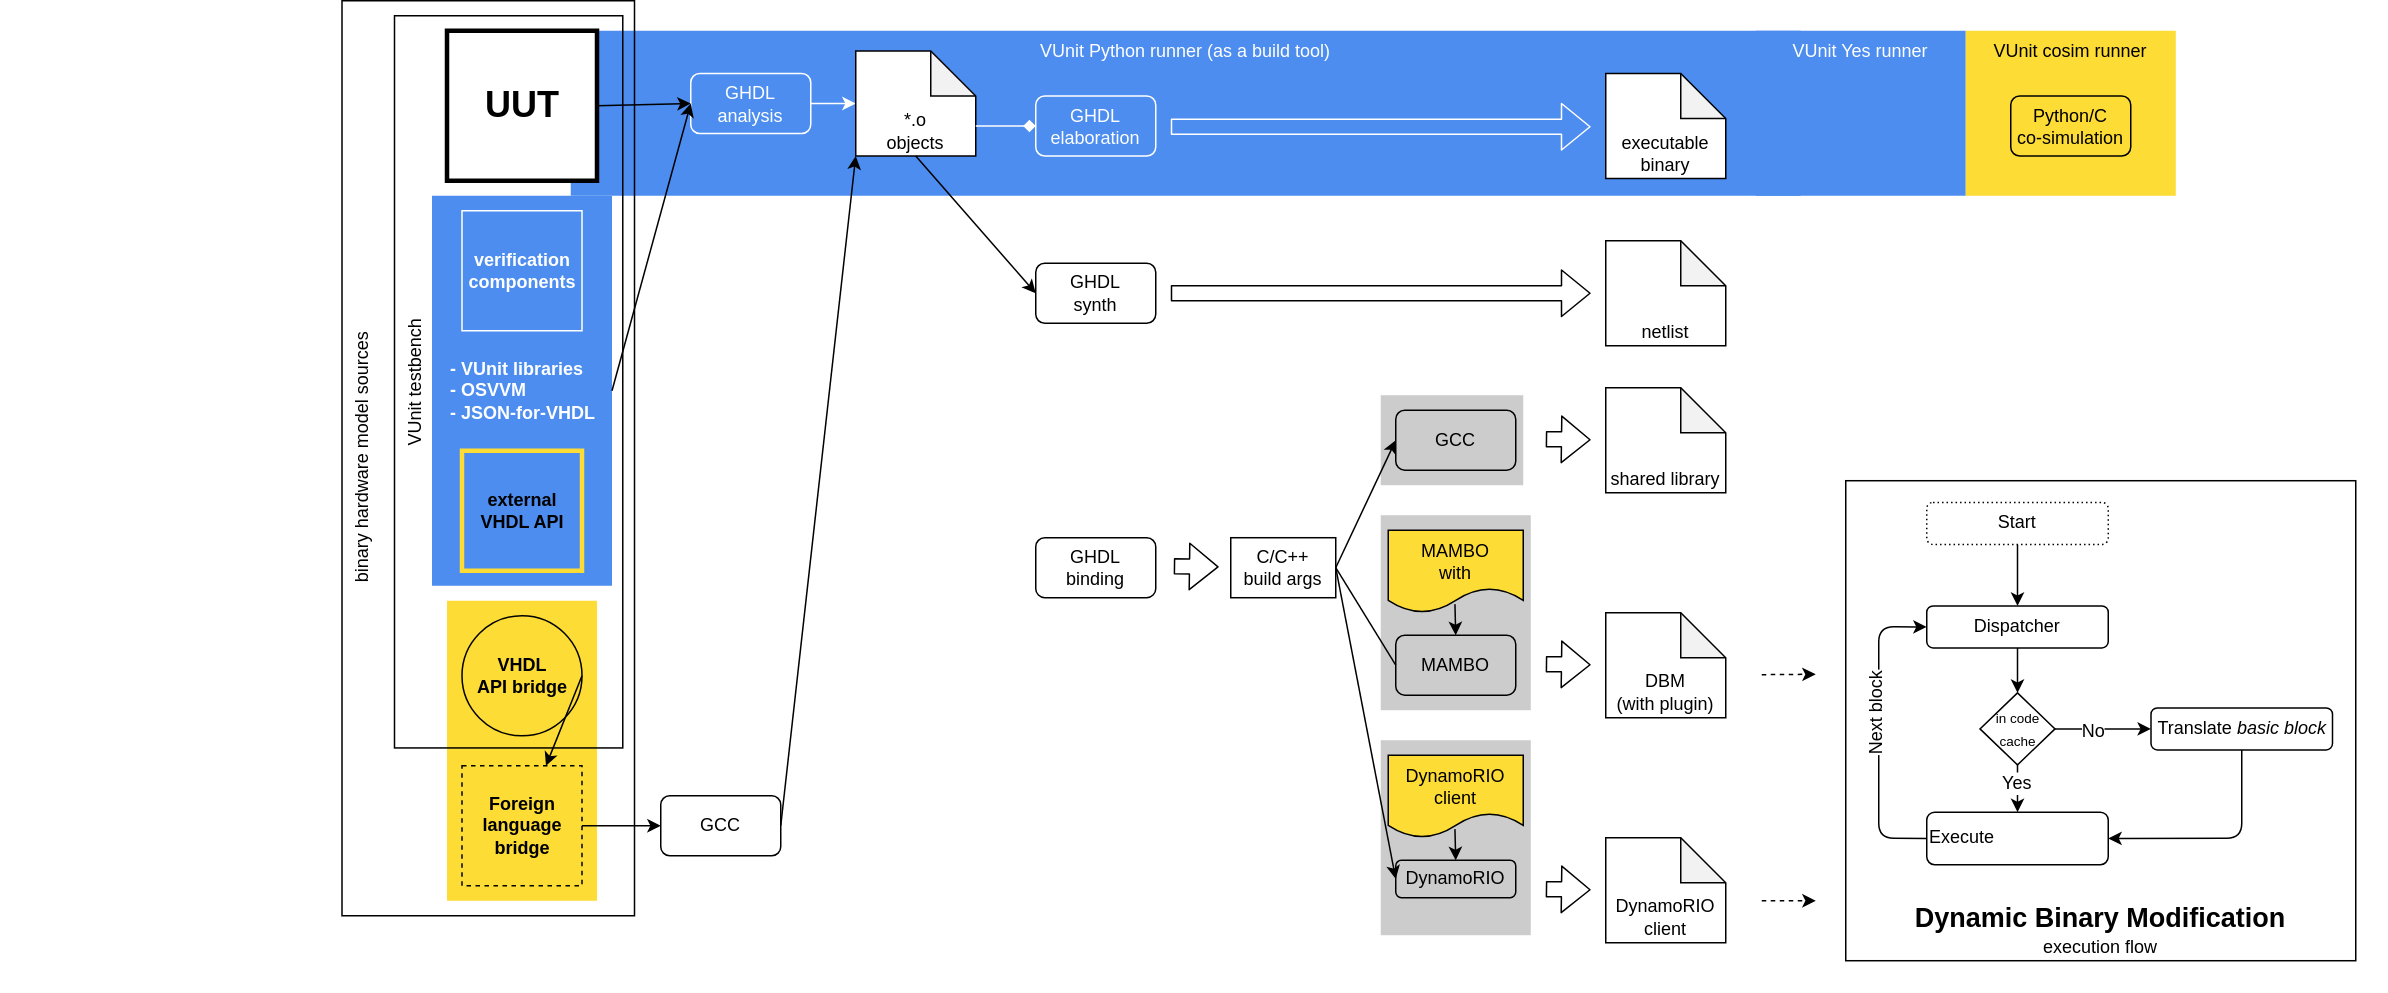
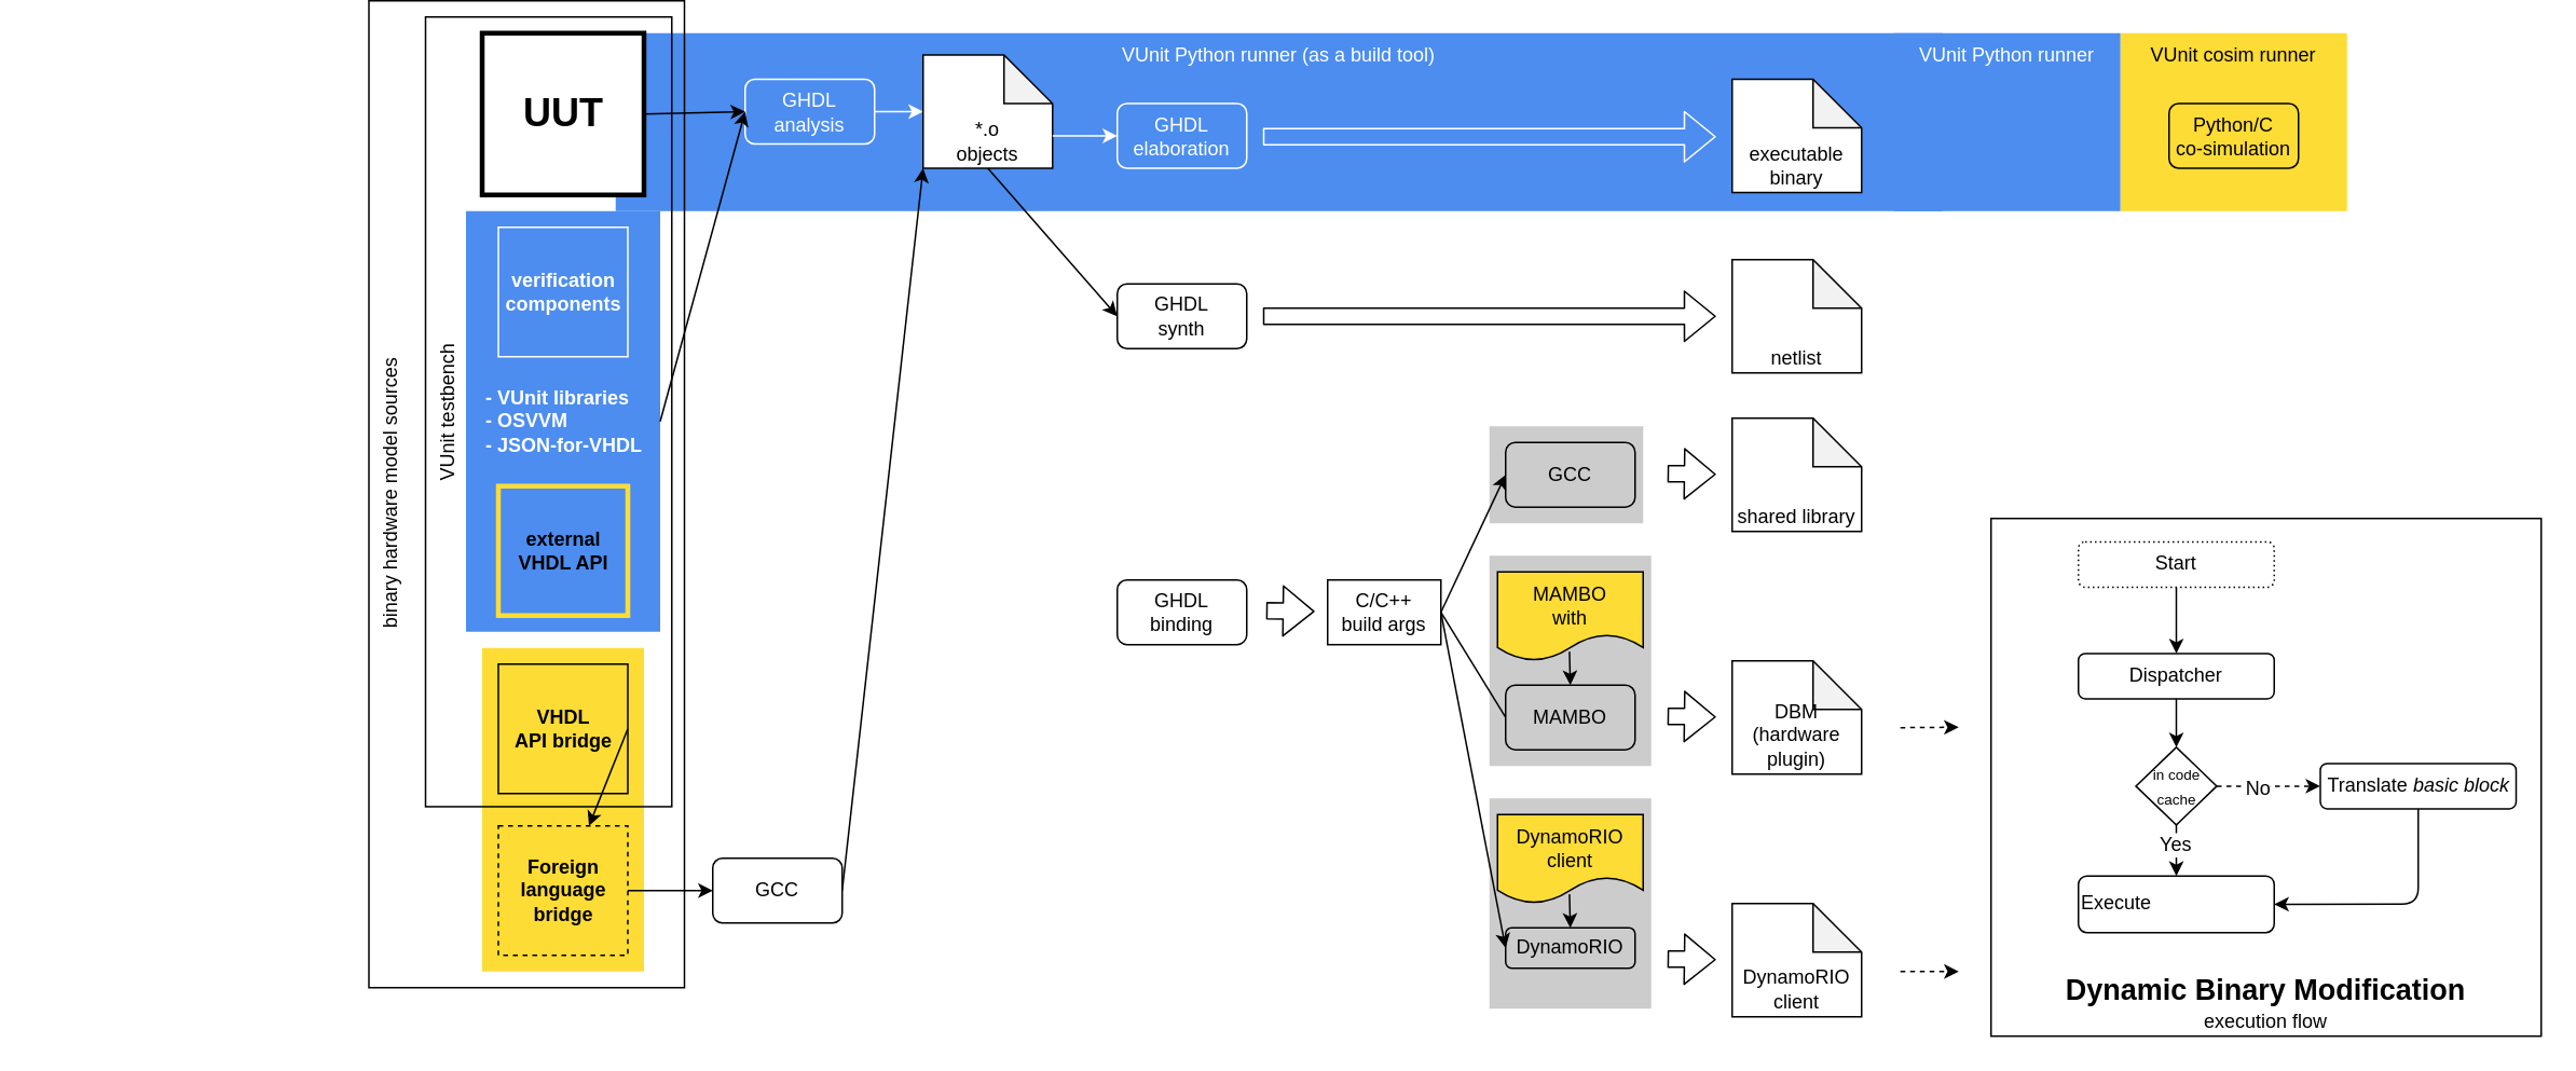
- <mxCell id="50" value="VUnit Yes runner" style="rounded=0;whiteSpace=wrap;html=1;verticalAlign=top;fillColor=#4C8DEF;strokeColor=none;fontColor=#ffffff;" vertex="1" parent="1"><mxGeometry x="1170" y="20" width="140" height="110" as="geometry" /></mxCell>
+ <mxCell id="50" value="VUnit Python runner" style="rounded=0;whiteSpace=wrap;html=1;verticalAlign=top;fillColor=#4C8DEF;strokeColor=none;fontColor=#ffffff;" vertex="1" parent="1"><mxGeometry x="1170" y="20" width="140" height="110" as="geometry" /></mxCell>
- <mxCell id="31" style="rounded=0;orthogonalLoop=1;jettySize=auto;html=1;entryX=0;entryY=0.5;entryDx=0;entryDy=0;fontSize=12;fontColor=#000000;elbow=vertical;exitX=0;exitY=0;exitDx=80;exitDy=50;exitPerimeter=0;strokeColor=#FFFFFF;endArrow=diamond;" edge="1" parent="1" source="23" target="17"><mxGeometry relative="1" as="geometry"><mxPoint x="540" y="198.51" as="sourcePoint" /><mxPoint x="560" y="173.51" as="targetPoint" /></mxGeometry></mxCell>
+ <mxCell id="31" style="rounded=0;orthogonalLoop=1;jettySize=auto;html=1;entryX=0;entryY=0.5;entryDx=0;entryDy=0;fontSize=12;fontColor=#000000;elbow=vertical;exitX=0;exitY=0;exitDx=80;exitDy=50;exitPerimeter=0;strokeColor=#FFFFFF;" edge="1" parent="1" source="23" target="17"><mxGeometry relative="1" as="geometry"><mxPoint x="540" y="198.51" as="sourcePoint" /><mxPoint x="560" y="173.51" as="targetPoint" /></mxGeometry></mxCell>
- <mxCell id="13" value="VHDL&lt;br&gt;API bridge" style="ellipse;whiteSpace=wrap;html=1;aspect=fixed;fillColor=none;fontStyle=1;" vertex="1" parent="1"><mxGeometry x="307.5" y="410" width="80" height="80" as="geometry" /></mxCell>
+ <mxCell id="13" value="VHDL&lt;br&gt;API bridge" style="whiteSpace=wrap;html=1;aspect=fixed;fillColor=none;fontStyle=1" vertex="1" parent="1"><mxGeometry x="307.5" y="410" width="80" height="80" as="geometry" /></mxCell>
- <mxCell id="28" value="DBM&lt;br&gt;(with plugin)" style="shape=note;whiteSpace=wrap;html=1;backgroundOutline=1;darkOpacity=0.05;verticalAlign=bottom;" vertex="1" parent="1"><mxGeometry x="1070" y="407.98" width="80" height="70" as="geometry" /></mxCell>
+ <mxCell id="28" value="DBM&lt;br&gt;(hardware plugin)" style="shape=note;whiteSpace=wrap;html=1;backgroundOutline=1;darkOpacity=0.05;verticalAlign=bottom;" vertex="1" parent="1"><mxGeometry x="1070" y="407.98" width="80" height="70" as="geometry" /></mxCell>
- <mxCell id="65" value="" style="endArrow=classic;html=1;exitX=1;exitY=0.5;exitDx=0;exitDy=0;entryX=0;entryY=0.5;entryDx=0;entryDy=0;" edge="1" parent="1" source="63" target="54"><mxGeometry width="50" height="50" relative="1" as="geometry"><mxPoint x="1355.7" y="520.64" as="sourcePoint" /><mxPoint x="1355.562" y="551.583" as="targetPoint" /></mxGeometry></mxCell>
+ <mxCell id="65" value="" style="endArrow=classic;html=1;exitX=1;exitY=0.5;exitDx=0;exitDy=0;entryX=0;entryY=0.5;entryDx=0;entryDy=0;dashed=1;" edge="1" parent="1" source="63" target="54"><mxGeometry width="50" height="50" relative="1" as="geometry"><mxPoint x="1355.7" y="520.64" as="sourcePoint" /><mxPoint x="1355.562" y="551.583" as="targetPoint" /></mxGeometry></mxCell>
- <mxCell id="56" value="" style="endArrow=classic;html=1;exitX=0;exitY=0.5;exitDx=0;exitDy=0;entryX=0;entryY=0.5;entryDx=0;entryDy=0;edgeStyle=orthogonalEdgeStyle;" edge="1" parent="1" source="53" target="55"><mxGeometry width="50" height="50" relative="1" as="geometry"><mxPoint x="1238.5" y="690.94" as="sourcePoint" /><mxPoint x="1288.5" y="640.94" as="targetPoint" /><Array as="points"><mxPoint x="1252" y="558.94" /><mxPoint x="1252" y="417.94" /></Array></mxGeometry></mxCell>
- <mxCell id="57" value="Next block" style="text;html=1;resizable=0;points=[];align=center;verticalAlign=middle;labelBackgroundColor=#ffffff;labelPosition=center;verticalLabelPosition=middle;rotation=270;" vertex="1" connectable="0" parent="56"><mxGeometry x="0.115" y="2" relative="1" as="geometry"><mxPoint as="offset" /></mxGeometry></mxCell>
